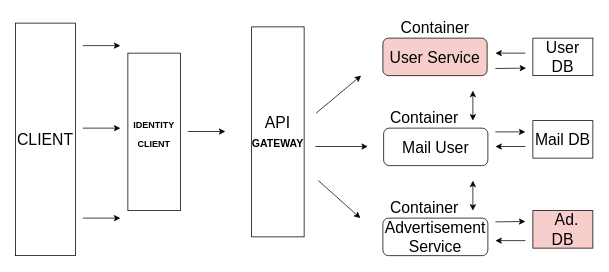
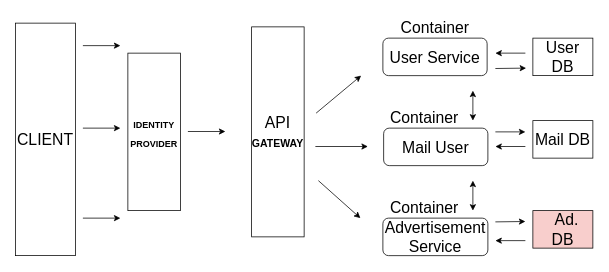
- <mxCell id="10" value="User Service" style="rounded=1;whiteSpace=wrap;html=1;fontSize=21;fillColor=#f8cecc;" vertex="1" parent="1"><mxGeometry x="510" y="50" width="139" height="50" as="geometry" /></mxCell>
+ <mxCell id="10" value="User Service" style="rounded=1;whiteSpace=wrap;html=1;fontSize=21;" vertex="1" parent="1"><mxGeometry x="510" y="50" width="139" height="50" as="geometry" /></mxCell>
- <mxCell id="19" value="&lt;font style=&quot;font-size: 12px&quot;&gt;&lt;b&gt;IDENTITY CLIENT&lt;/b&gt;&lt;/font&gt;" style="rounded=0;whiteSpace=wrap;html=1;fontSize=21;" vertex="1" parent="1"><mxGeometry x="170" y="70" width="70" height="210" as="geometry" /></mxCell>
+ <mxCell id="19" value="&lt;font style=&quot;font-size: 12px&quot;&gt;&lt;b&gt;IDENTITY PROVIDER&lt;/b&gt;&lt;/font&gt;" style="rounded=0;whiteSpace=wrap;html=1;fontSize=21;" vertex="1" parent="1"><mxGeometry x="170" y="70" width="70" height="210" as="geometry" /></mxCell>
